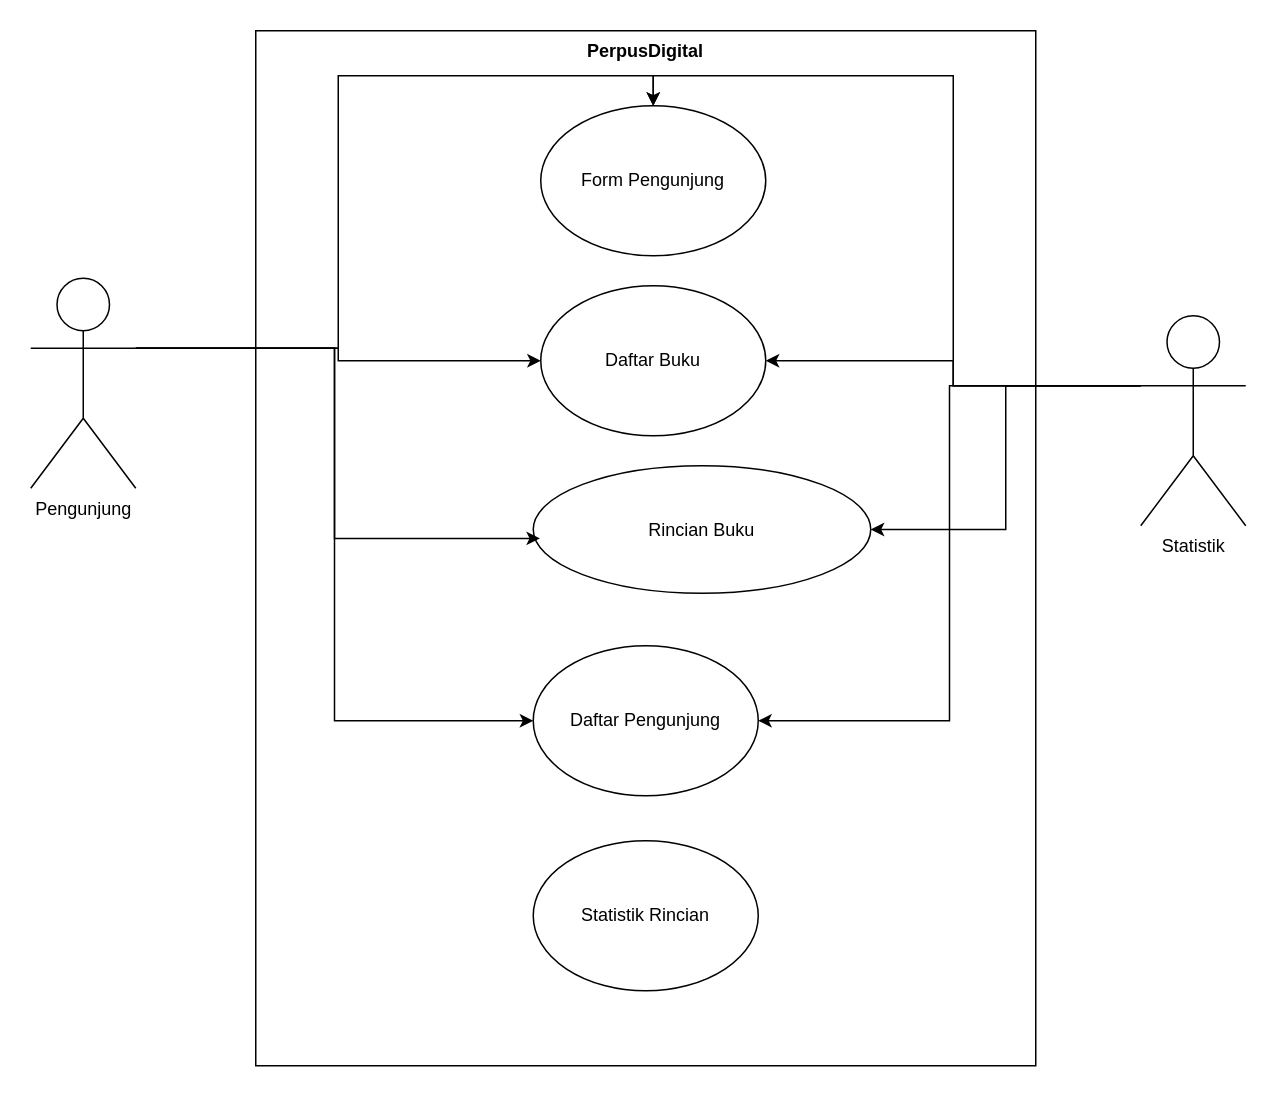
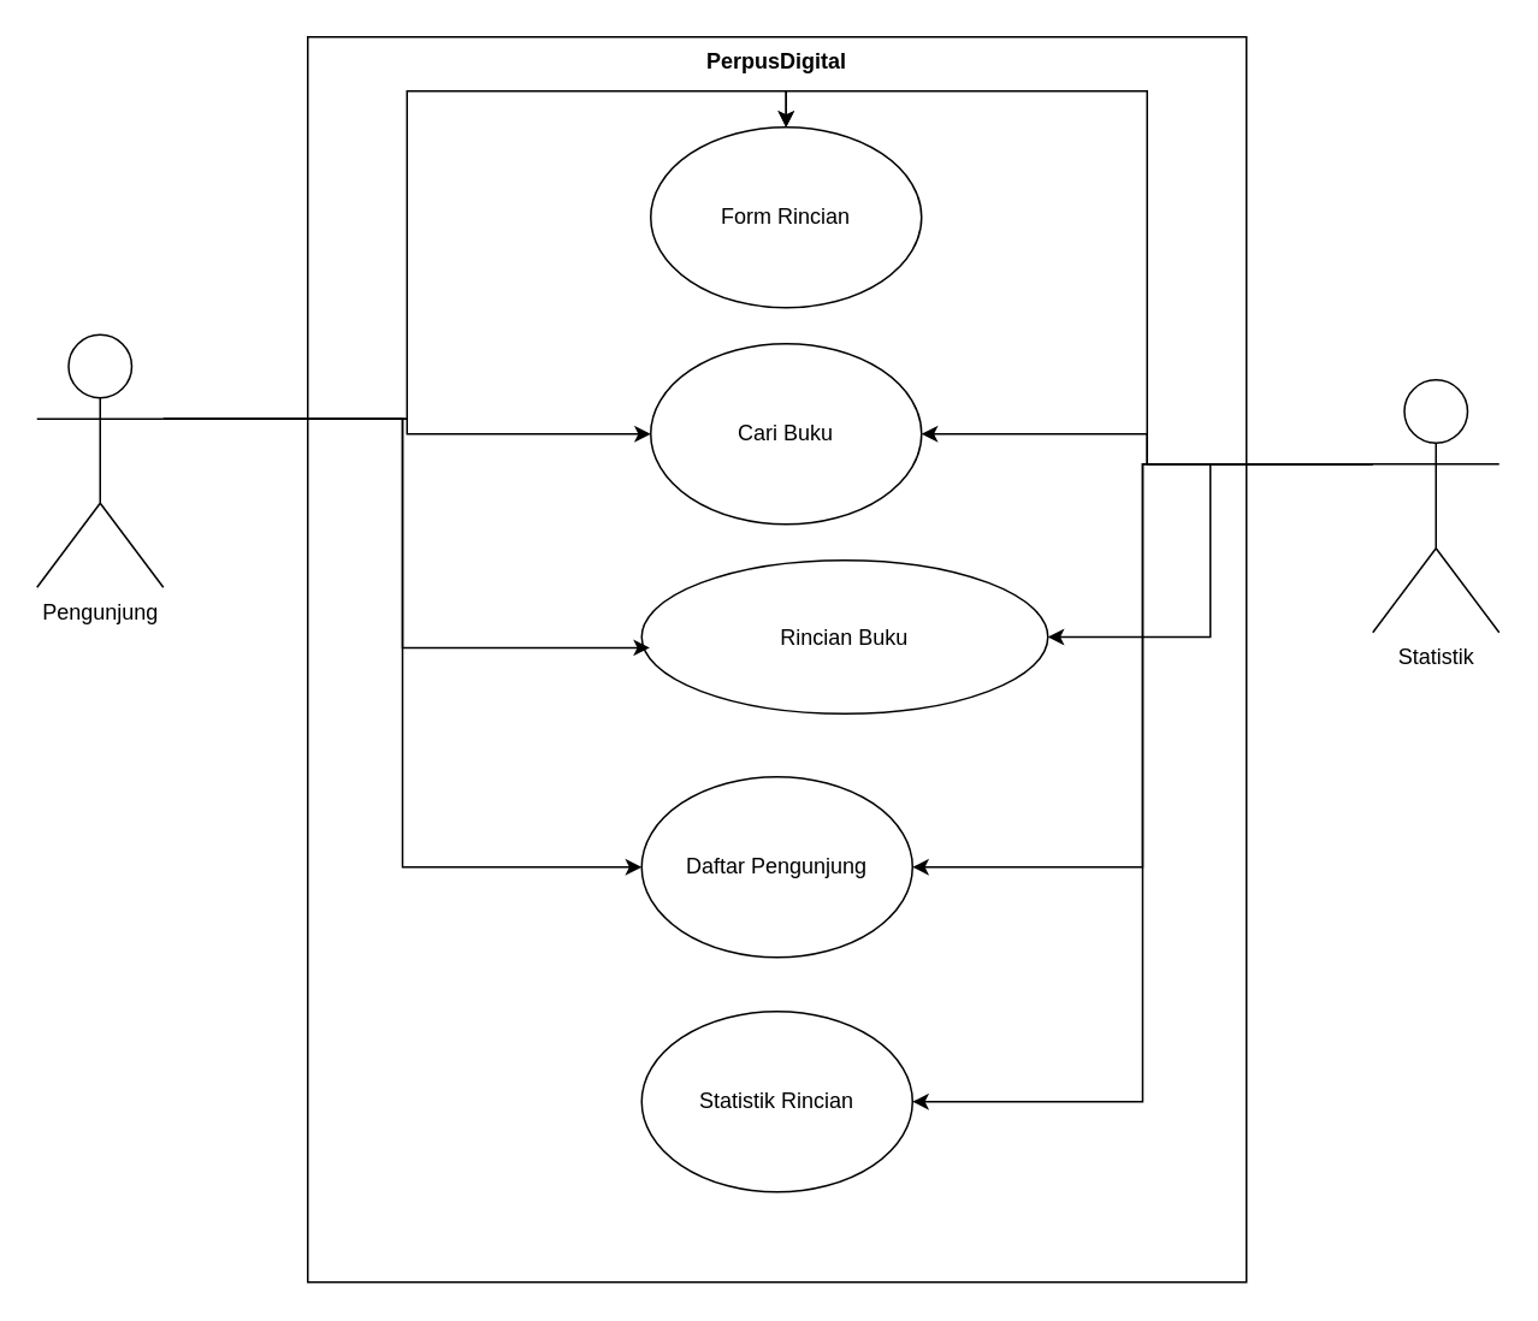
- <mxCell id="13" value="Form Pengunjung" style="ellipse;whiteSpace=wrap;html=1;" vertex="1" parent="1"><mxGeometry x="360" y="70" width="150" height="100" as="geometry" /></mxCell>
+ <mxCell id="13" value="Form Rincian" style="ellipse;whiteSpace=wrap;html=1;" vertex="1" parent="1"><mxGeometry x="360" y="70" width="150" height="100" as="geometry" /></mxCell>
- <mxCell id="14" value="Daftar Buku" style="ellipse;whiteSpace=wrap;html=1;" vertex="1" parent="1"><mxGeometry x="360" y="190" width="150" height="100" as="geometry" /></mxCell>
+ <mxCell id="14" value="Cari Buku" style="ellipse;whiteSpace=wrap;html=1;" vertex="1" parent="1"><mxGeometry x="360" y="190" width="150" height="100" as="geometry" /></mxCell>
+ <mxCell id="11" style="edgeStyle=orthogonalEdgeStyle;rounded=0;orthogonalLoop=1;jettySize=auto;html=1;exitX=0;exitY=0.333;exitDx=0;exitDy=0;exitPerimeter=0;entryX=1;entryY=0.5;entryDx=0;entryDy=0;" edge="1" parent="1" source="12" target="18"><mxGeometry relative="1" as="geometry" /></mxCell>
